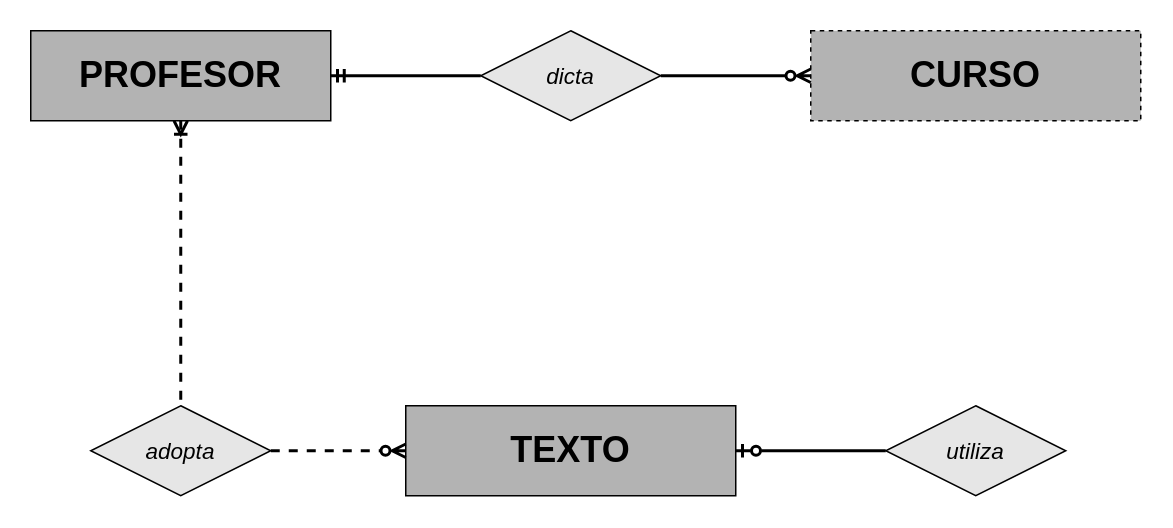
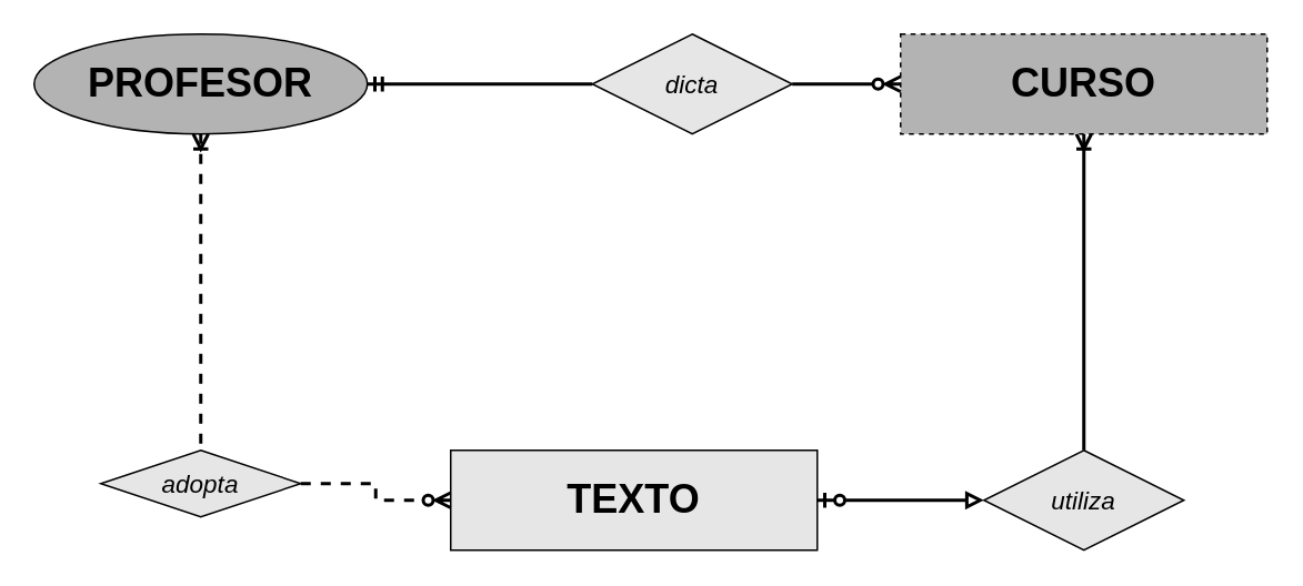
- <mxCell id="4" value="&lt;span style=&quot;font-size: 24px;&quot;&gt;&lt;b&gt;PROFESOR&lt;/b&gt;&lt;/span&gt;" style="html=1;align=center;labelBackgroundColor=none;labelBorderColor=none;whiteSpace=wrap;fillColor=#B3B3B3;" vertex="1" parent="1"><mxGeometry x="20" y="20" width="200" height="60" as="geometry" /></mxCell>
+ <mxCell id="4" value="&lt;span style=&quot;font-size: 24px;&quot;&gt;&lt;b&gt;PROFESOR&lt;/b&gt;&lt;/span&gt;" style="ellipse;html=1;align=center;labelBackgroundColor=none;labelBorderColor=none;whiteSpace=wrap;fillColor=#B3B3B3;" vertex="1" parent="1"><mxGeometry x="20" y="20" width="200" height="60" as="geometry" /></mxCell>
- <mxCell id="10" value="&lt;span style=&quot;font-size: 15px;&quot;&gt;&lt;i&gt;dicta&lt;/i&gt;&lt;/span&gt;" style="shape=rhombus;perimeter=rhombusPerimeter;whiteSpace=wrap;html=1;align=center;fillColor=#E6E6E6;" vertex="1" parent="1"><mxGeometry x="320" y="20" width="120" height="60" as="geometry" /></mxCell>
+ <mxCell id="10" value="&lt;span style=&quot;font-size: 15px;&quot;&gt;&lt;i&gt;dicta&lt;/i&gt;&lt;/span&gt;" style="shape=rhombus;perimeter=rhombusPerimeter;whiteSpace=wrap;html=1;align=center;fillColor=#E6E6E6;" vertex="1" parent="1"><mxGeometry x="355" y="20" width="120" height="60" as="geometry" /></mxCell>
+ <mxCell id="5" style="edgeStyle=orthogonalEdgeStyle;rounded=0;orthogonalLoop=1;jettySize=auto;html=1;exitX=0.5;exitY=1;exitDx=0;exitDy=0;entryX=0.5;entryY=0;entryDx=0;entryDy=0;endArrow=none;endFill=0;startArrow=ERoneToMany;startFill=0;strokeWidth=2;" edge="1" parent="1" source="6" target="13"><mxGeometry relative="1" as="geometry" /></mxCell>
- <mxCell id="12" value="&lt;span style=&quot;font-size: 15px;&quot;&gt;&lt;i&gt;adopta&lt;/i&gt;&lt;/span&gt;" style="shape=rhombus;perimeter=rhombusPerimeter;whiteSpace=wrap;html=1;align=center;fillColor=#E6E6E6;" vertex="1" parent="1"><mxGeometry x="60" y="270" width="120" height="60" as="geometry" /></mxCell>
+ <mxCell id="12" value="&lt;span style=&quot;font-size: 15px;&quot;&gt;&lt;i&gt;adopta&lt;/i&gt;&lt;/span&gt;" style="shape=rhombus;perimeter=rhombusPerimeter;whiteSpace=wrap;html=1;align=center;fillColor=#E6E6E6;" vertex="1" parent="1"><mxGeometry x="60" y="270" width="120" height="40" as="geometry" /></mxCell>
- <mxCell id="8" value="&lt;span style=&quot;font-size: 24px;&quot;&gt;&lt;b&gt;TEXTO&lt;/b&gt;&lt;/span&gt;" style="whiteSpace=wrap;html=1;align=center;fillColor=#B3B3B3;labelBackgroundColor=none;labelBorderColor=none;" vertex="1" parent="1"><mxGeometry x="270" y="270" width="220" height="60" as="geometry" /></mxCell>
+ <mxCell id="8" value="&lt;span style=&quot;font-size: 24px;&quot;&gt;&lt;b&gt;TEXTO&lt;/b&gt;&lt;/span&gt;" style="whiteSpace=wrap;html=1;align=center;fillColor=#e6e6e6;labelBackgroundColor=none;labelBorderColor=none;" vertex="1" parent="1"><mxGeometry x="270" y="270" width="220" height="60" as="geometry" /></mxCell>
- <mxCell id="7" style="edgeStyle=orthogonalEdgeStyle;rounded=0;orthogonalLoop=1;jettySize=auto;html=1;exitX=1;exitY=0.5;exitDx=0;exitDy=0;entryX=0;entryY=0.5;entryDx=0;entryDy=0;endArrow=none;endFill=0;startArrow=ERzeroToOne;startFill=0;strokeWidth=2;strokeColor=default;curved=0;fontColor=default;labelBackgroundColor=default;" edge="1" parent="1" source="8" target="13"><mxGeometry relative="1" as="geometry"><mxPoint x="580" y="300" as="targetPoint" /></mxGeometry></mxCell>
+ <mxCell id="7" style="edgeStyle=orthogonalEdgeStyle;rounded=0;orthogonalLoop=1;jettySize=auto;html=1;exitX=1;exitY=0.5;exitDx=0;exitDy=0;entryX=0;entryY=0.5;entryDx=0;entryDy=0;endArrow=block;endFill=0;startArrow=ERzeroToOne;startFill=0;strokeWidth=2;strokeColor=default;curved=0;fontColor=default;labelBackgroundColor=default;" edge="1" parent="1" source="8" target="13"><mxGeometry relative="1" as="geometry"><mxPoint x="580" y="300" as="targetPoint" /></mxGeometry></mxCell>
